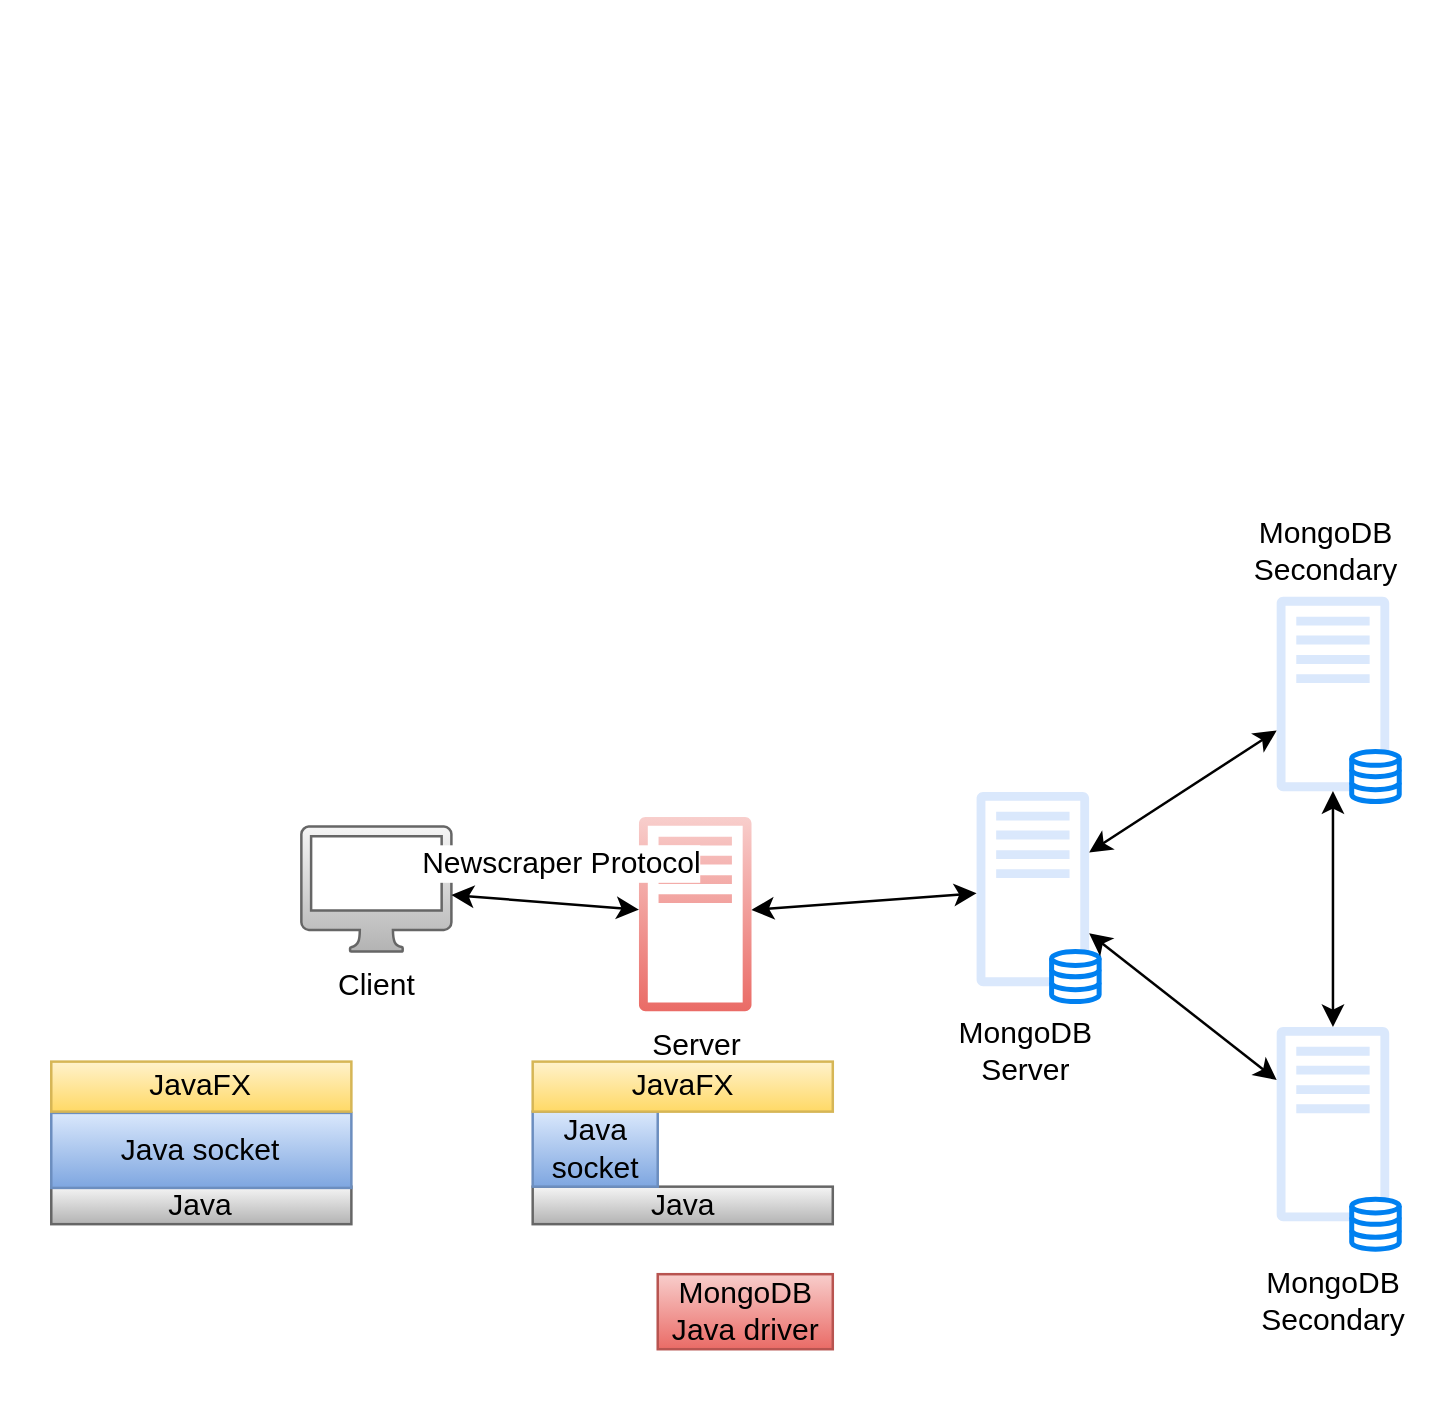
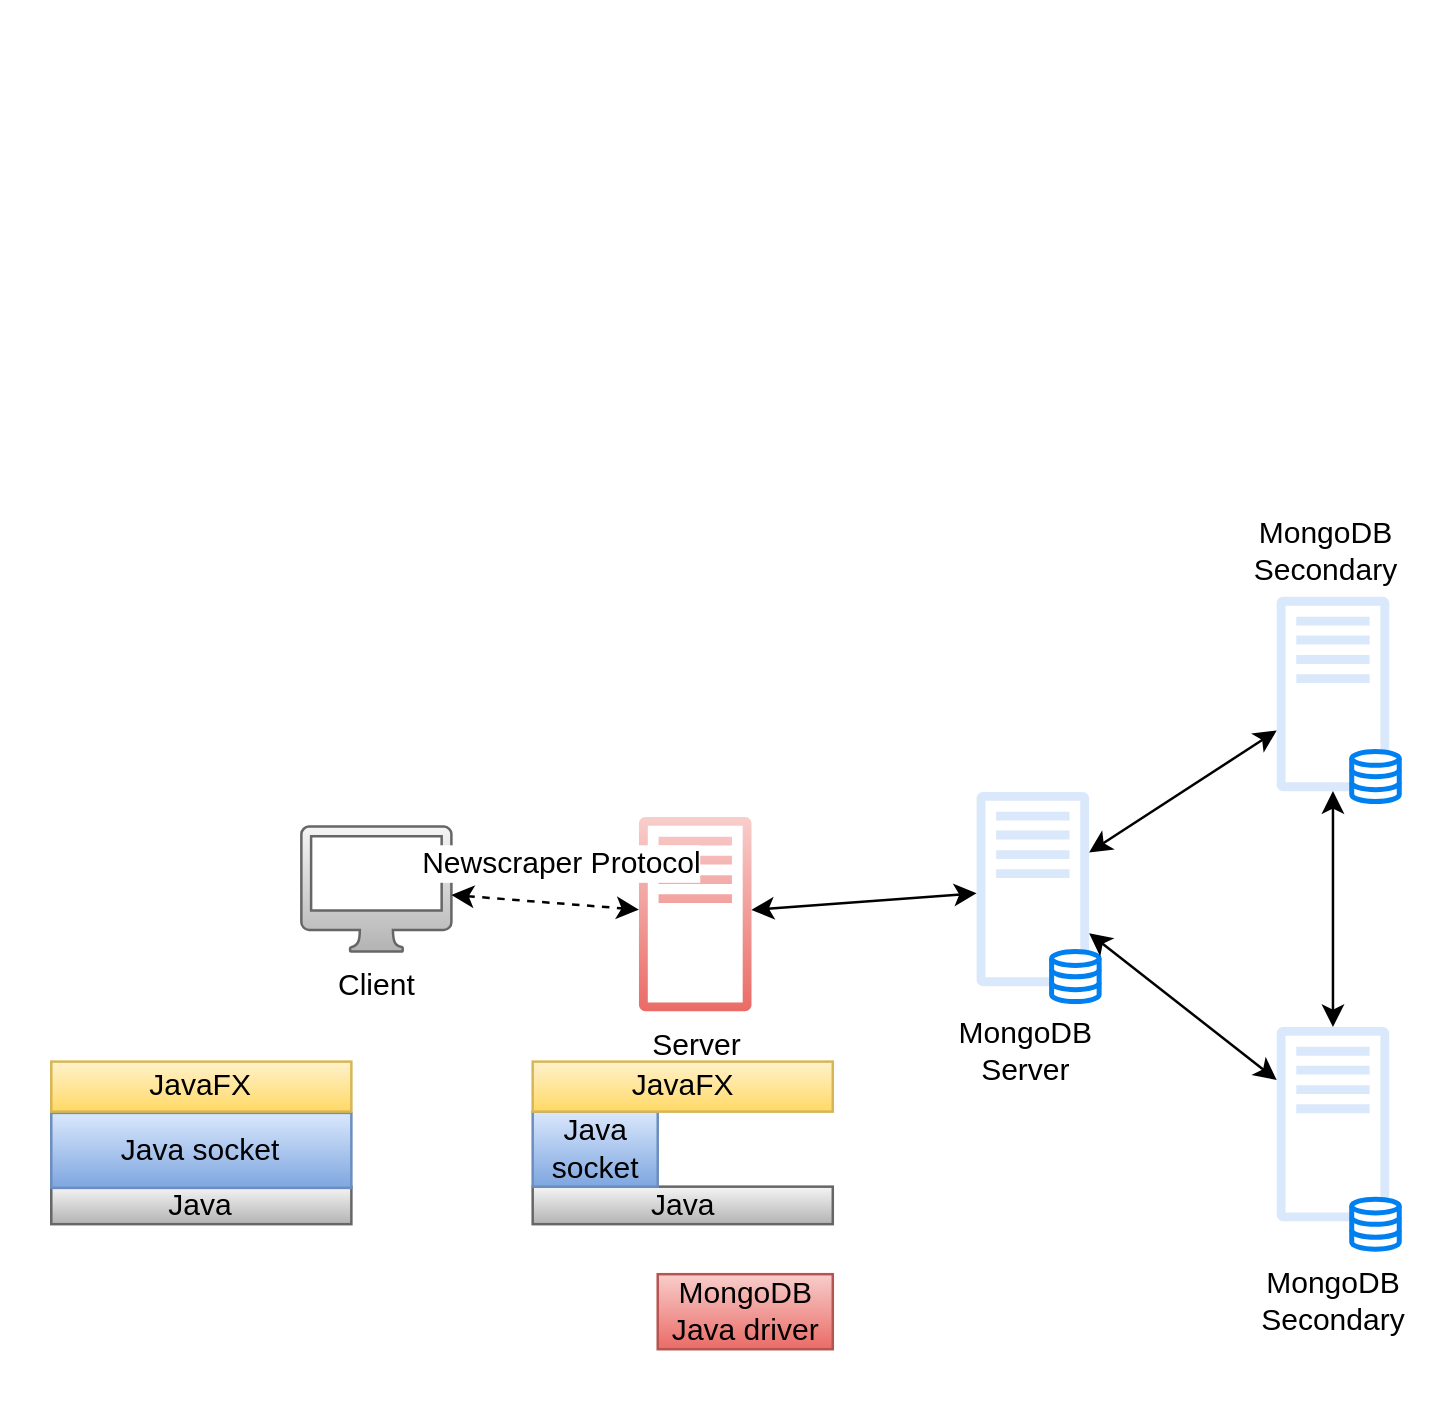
- <mxCell id="5" value="" style="endArrow=classic;startArrow=classic;html=1;" parent="1" source="3" target="4" edge="1"><mxGeometry width="50" height="50" relative="1" as="geometry"><mxPoint x="120" y="350" as="sourcePoint" /><mxPoint x="220" y="355" as="targetPoint" /></mxGeometry></mxCell>
+ <mxCell id="5" value="" style="endArrow=classic;startArrow=classic;html=1;dashed=1;" parent="1" source="3" target="4" edge="1"><mxGeometry width="50" height="50" relative="1" as="geometry"><mxPoint x="120" y="350" as="sourcePoint" /><mxPoint x="220" y="355" as="targetPoint" /></mxGeometry></mxCell>
